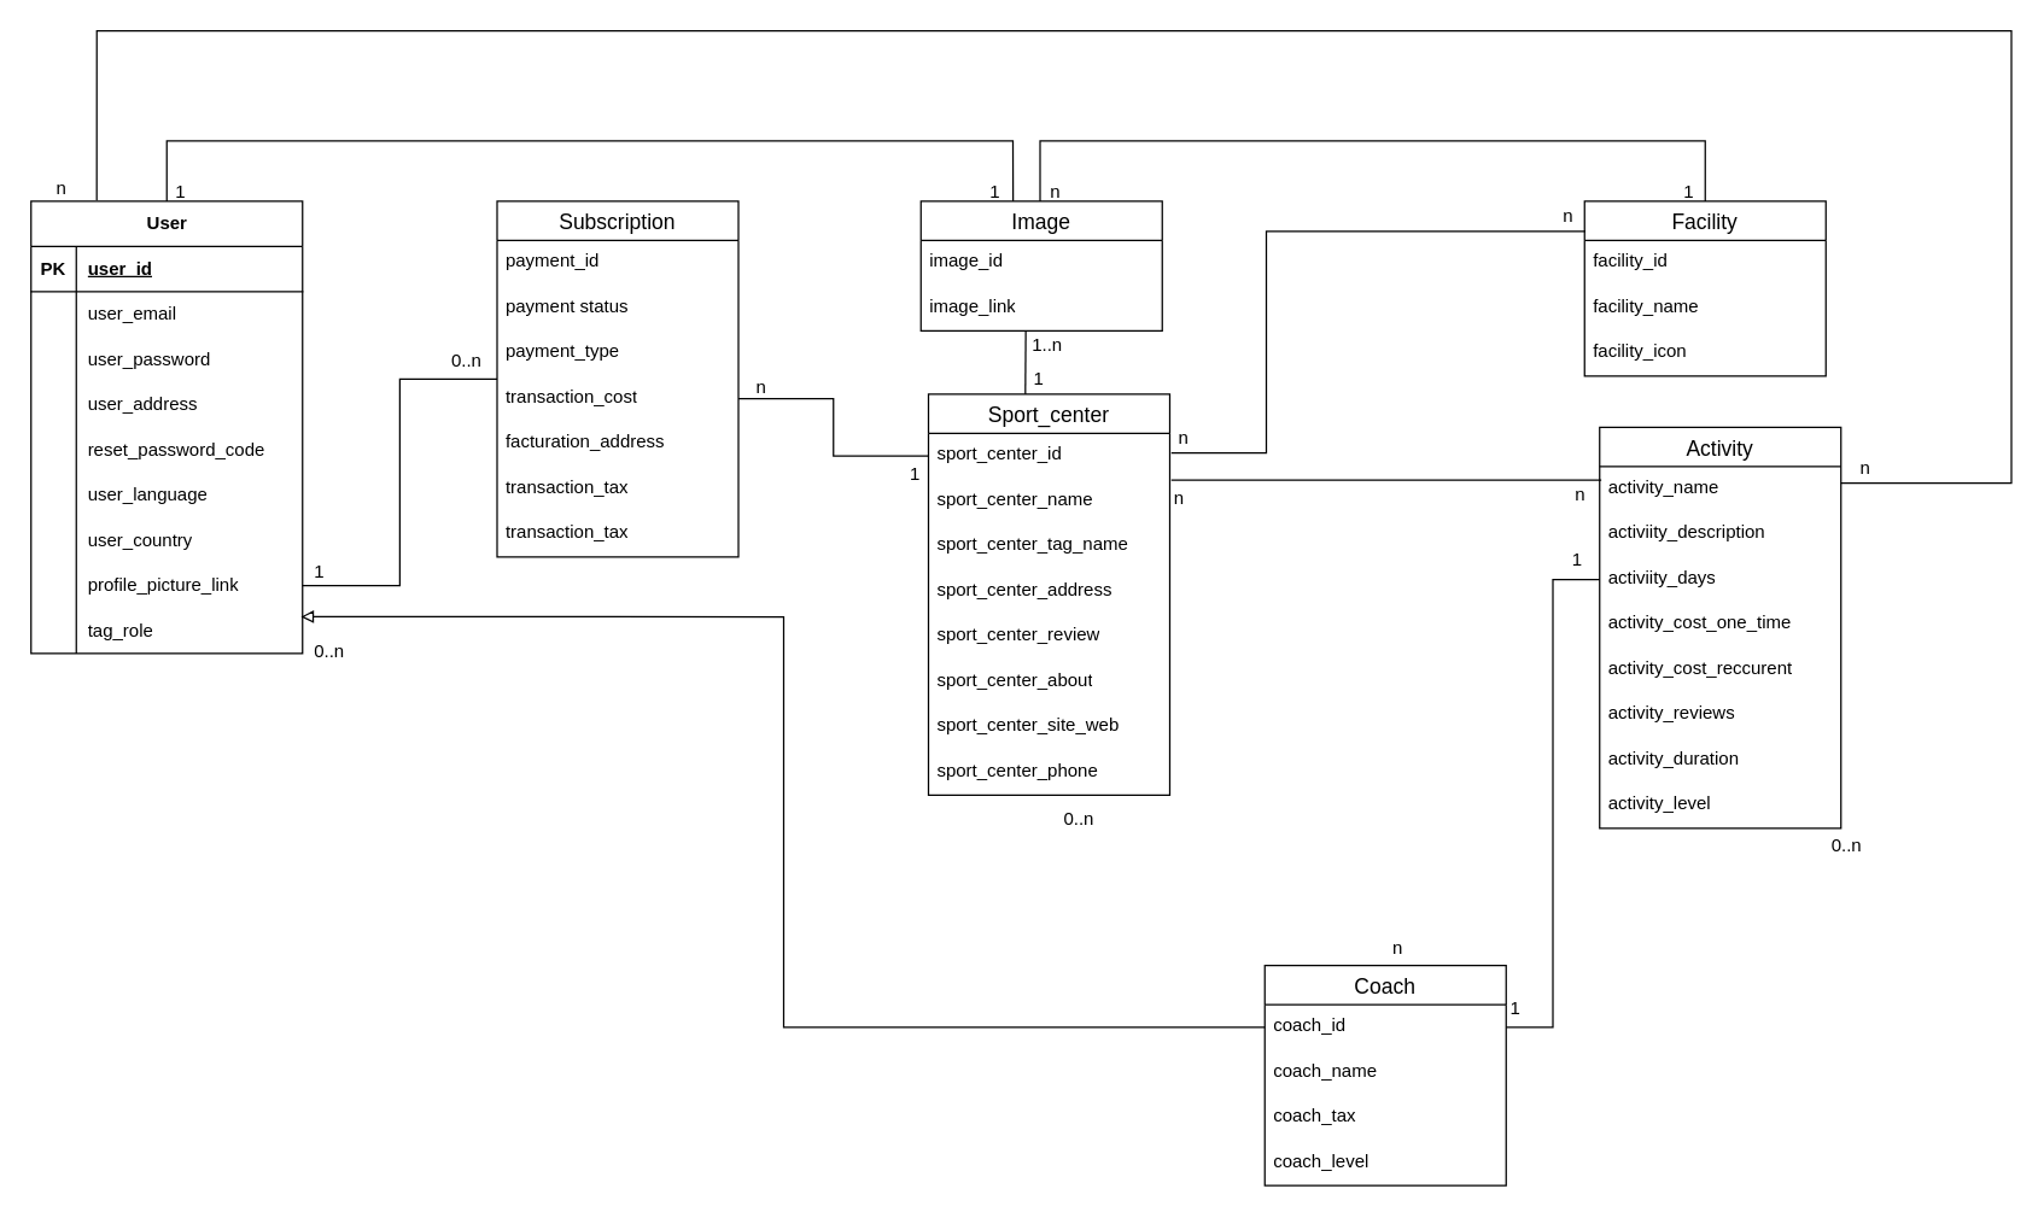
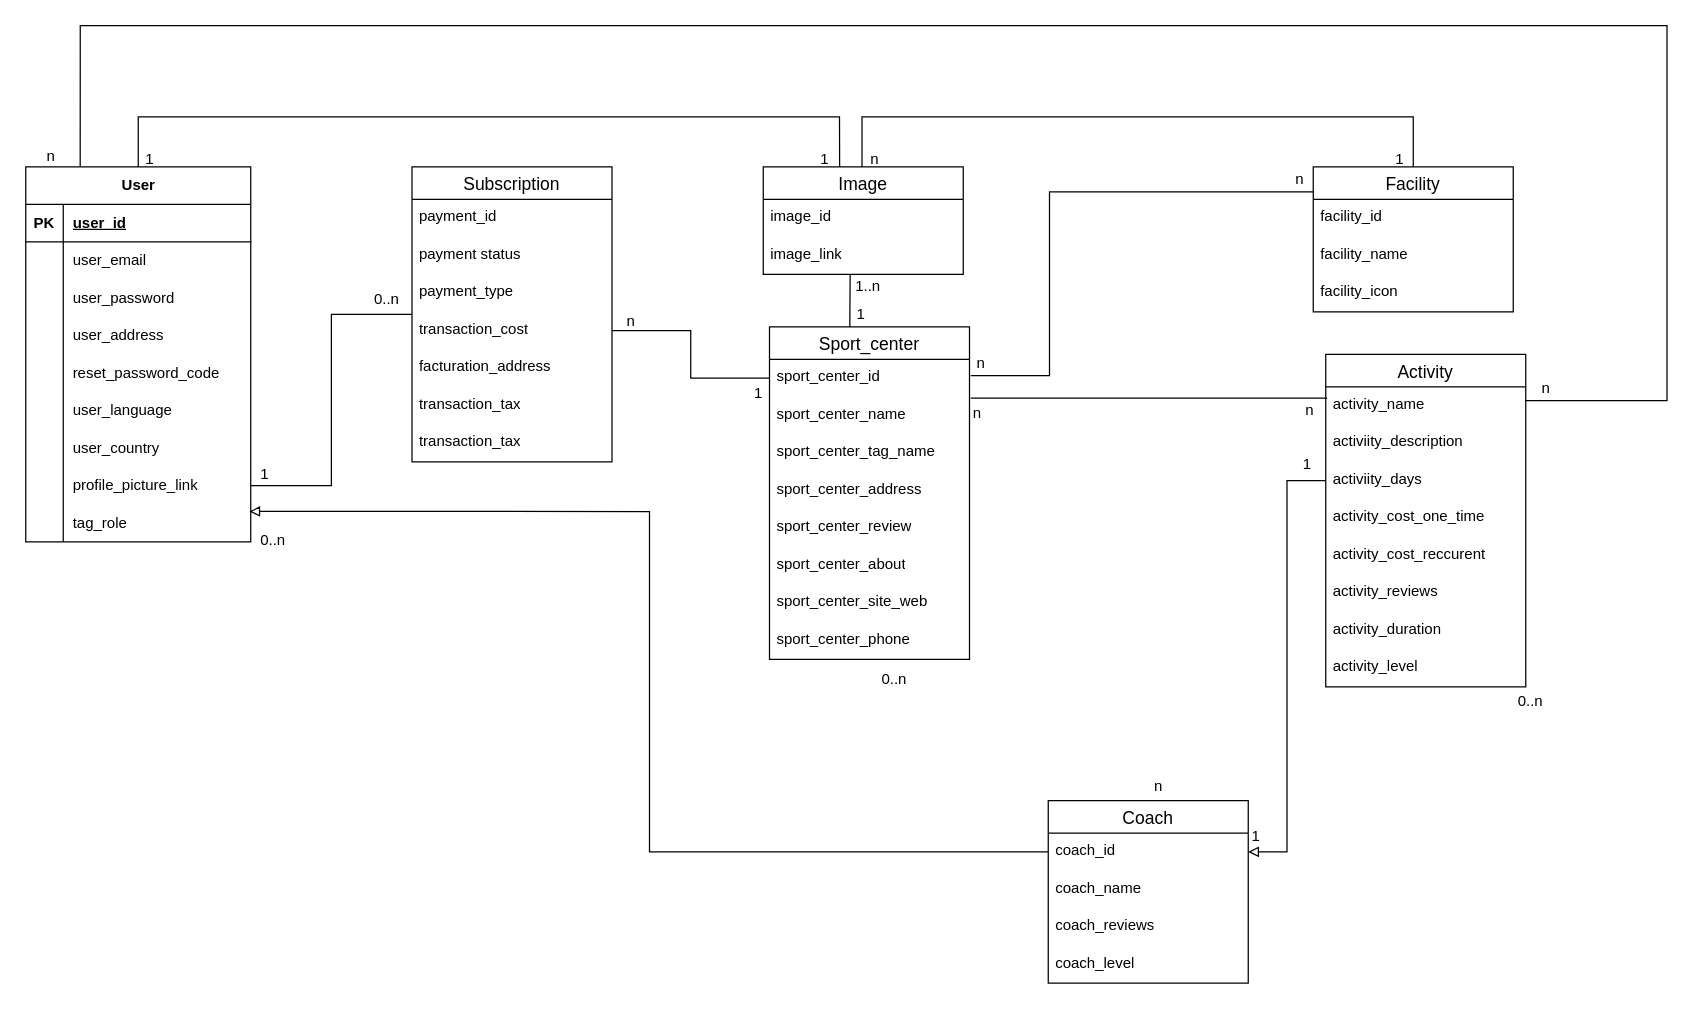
- <mxCell id="84" style="edgeStyle=orthogonalEdgeStyle;rounded=0;orthogonalLoop=1;jettySize=auto;html=1;exitX=0;exitY=0.5;exitDx=0;exitDy=0;entryX=1;entryY=0.5;entryDx=0;entryDy=0;endArrow=none;endFill=0;" edge="1" parent="1" source="45" target="79"><mxGeometry relative="1" as="geometry" /></mxCell>
+ <mxCell id="84" style="edgeStyle=orthogonalEdgeStyle;rounded=0;orthogonalLoop=1;jettySize=auto;html=1;exitX=0;exitY=0.5;exitDx=0;exitDy=0;entryX=1;entryY=0.5;entryDx=0;entryDy=0;endArrow=block;endFill=0;" edge="1" parent="1" source="45" target="79"><mxGeometry relative="1" as="geometry" /></mxCell>
- <mxCell id="81" value="coach_tax" style="text;strokeColor=none;fillColor=none;spacingLeft=4;spacingRight=4;overflow=hidden;rotatable=0;points=[[0,0.5],[1,0.5]];portConstraint=eastwest;fontSize=12;whiteSpace=wrap;html=1;" vertex="1" parent="78"><mxGeometry y="86" width="160" height="30" as="geometry" /></mxCell>
+ <mxCell id="81" value="coach_reviews" style="text;strokeColor=none;fillColor=none;spacingLeft=4;spacingRight=4;overflow=hidden;rotatable=0;points=[[0,0.5],[1,0.5]];portConstraint=eastwest;fontSize=12;whiteSpace=wrap;html=1;" vertex="1" parent="78"><mxGeometry y="86" width="160" height="30" as="geometry" /></mxCell>
